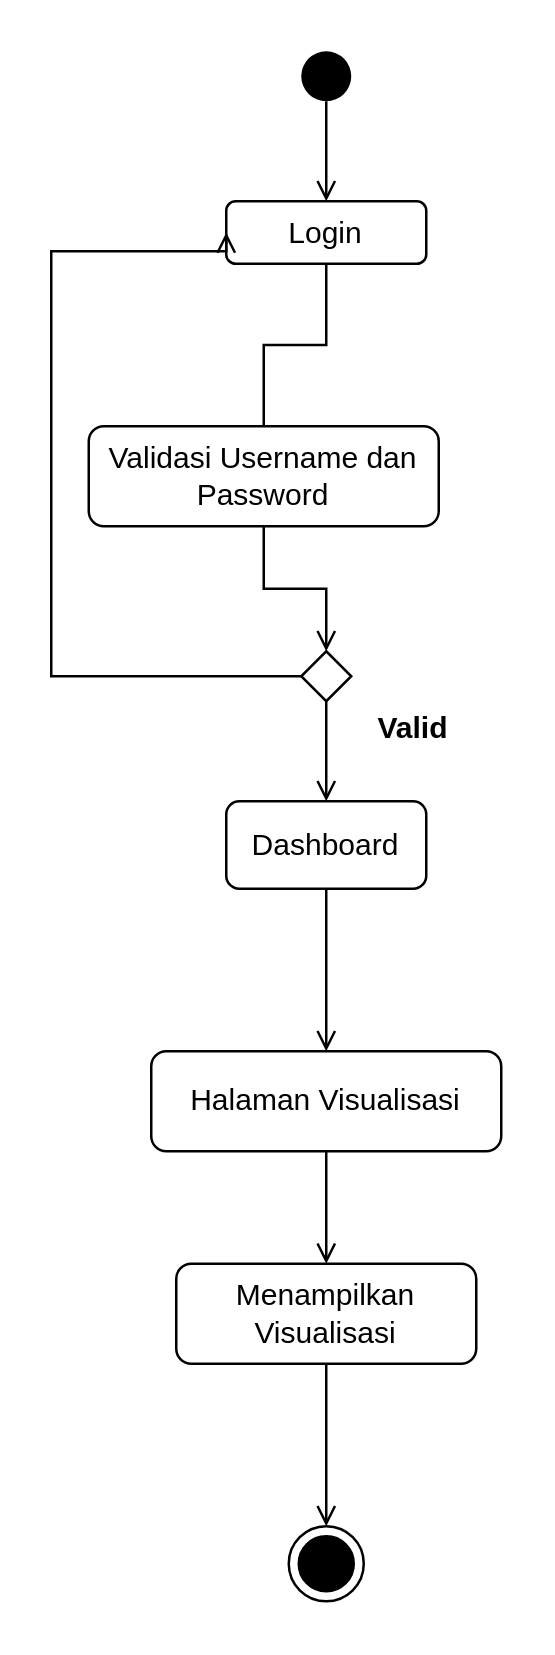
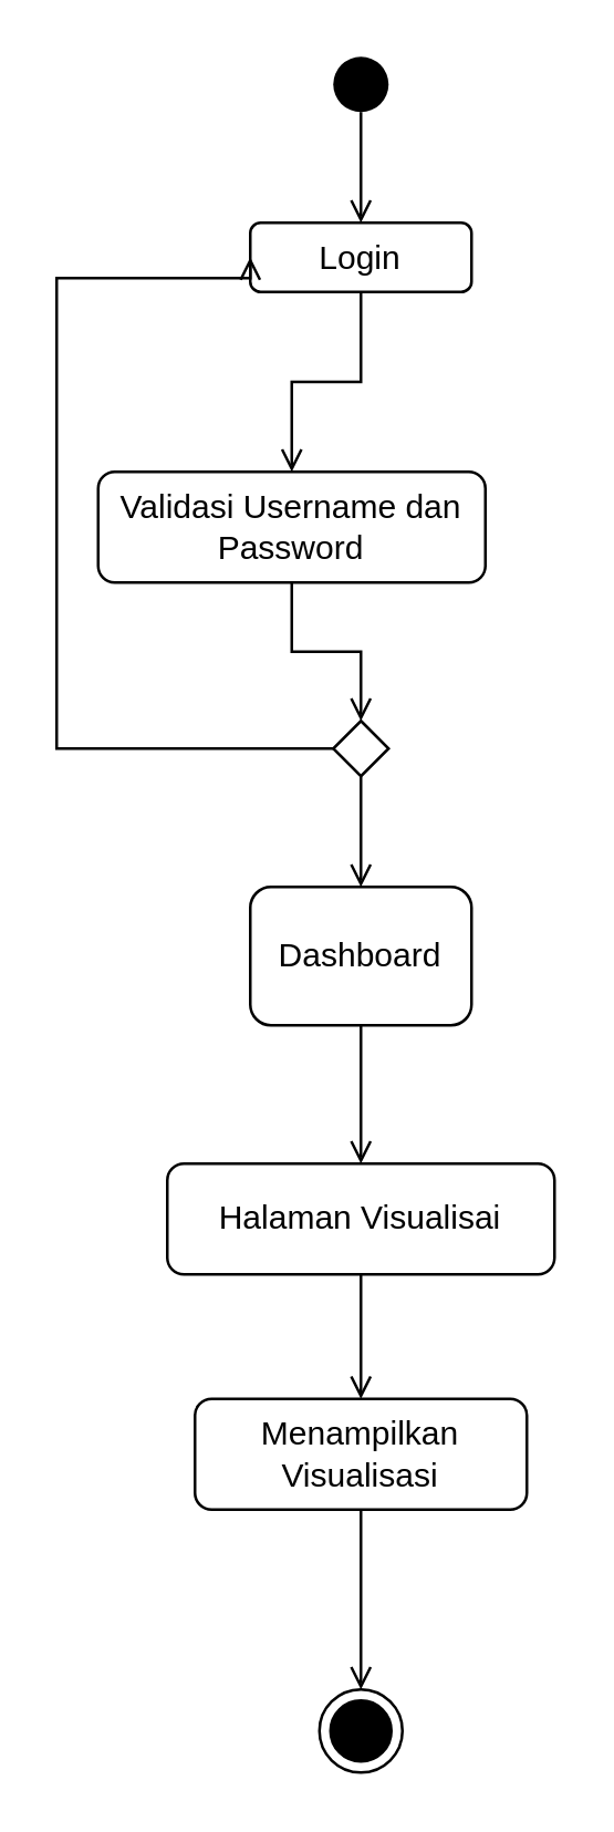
- <mxCell id="4" style="edgeStyle=orthogonalEdgeStyle;rounded=0;orthogonalLoop=1;jettySize=auto;html=1;exitX=0.5;exitY=1;exitDx=0;exitDy=0;endArrow=none;endFill=0;" edge="1" parent="1" source="5" target="7"><mxGeometry relative="1" as="geometry" /></mxCell>
+ <mxCell id="4" style="edgeStyle=orthogonalEdgeStyle;rounded=0;orthogonalLoop=1;jettySize=auto;html=1;exitX=0.5;exitY=1;exitDx=0;exitDy=0;endArrow=open;endFill=0;" edge="1" parent="1" source="5" target="7"><mxGeometry relative="1" as="geometry" /></mxCell>
- <mxCell id="13" value="Valid" style="text;align=center;fontStyle=1;verticalAlign=middle;spacingLeft=3;spacingRight=3;strokeColor=none;rotatable=0;points=[[0,0.5],[1,0.5]];portConstraint=eastwest;" vertex="1" parent="1"><mxGeometry x="140" y="280" width="50" height="20" as="geometry" /></mxCell>
- <mxCell id="9" value="Dashboard" style="shape=ext;rounded=1;html=1;whiteSpace=wrap;" vertex="1" parent="1"><mxGeometry x="90" y="320" width="80" height="35" as="geometry" /></mxCell>
+ <mxCell id="9" value="Dashboard" style="shape=ext;rounded=1;html=1;whiteSpace=wrap;" vertex="1" parent="1"><mxGeometry x="90" y="320" width="80" height="50" as="geometry" /></mxCell>
- <mxCell id="15" value="Halaman Visualisasi" style="shape=ext;rounded=1;html=1;whiteSpace=wrap;" vertex="1" parent="1"><mxGeometry x="60" y="420" width="140" height="40" as="geometry" /></mxCell>
+ <mxCell id="15" value="Halaman Visualisai" style="shape=ext;rounded=1;html=1;whiteSpace=wrap;" vertex="1" parent="1"><mxGeometry x="60" y="420" width="140" height="40" as="geometry" /></mxCell>
